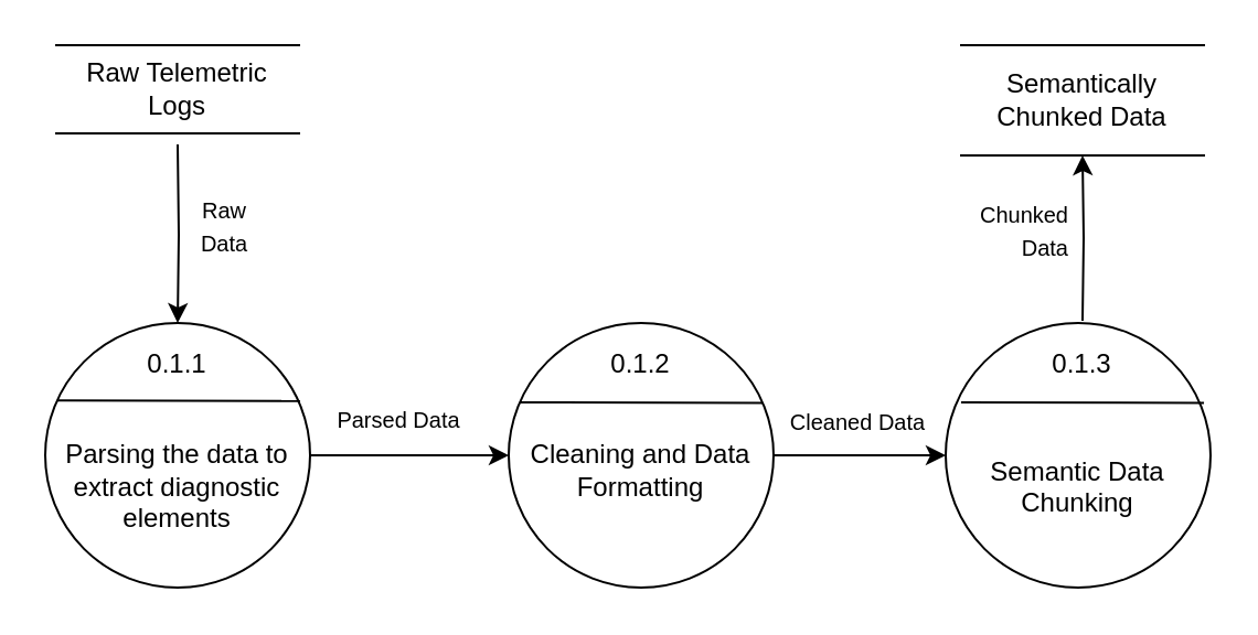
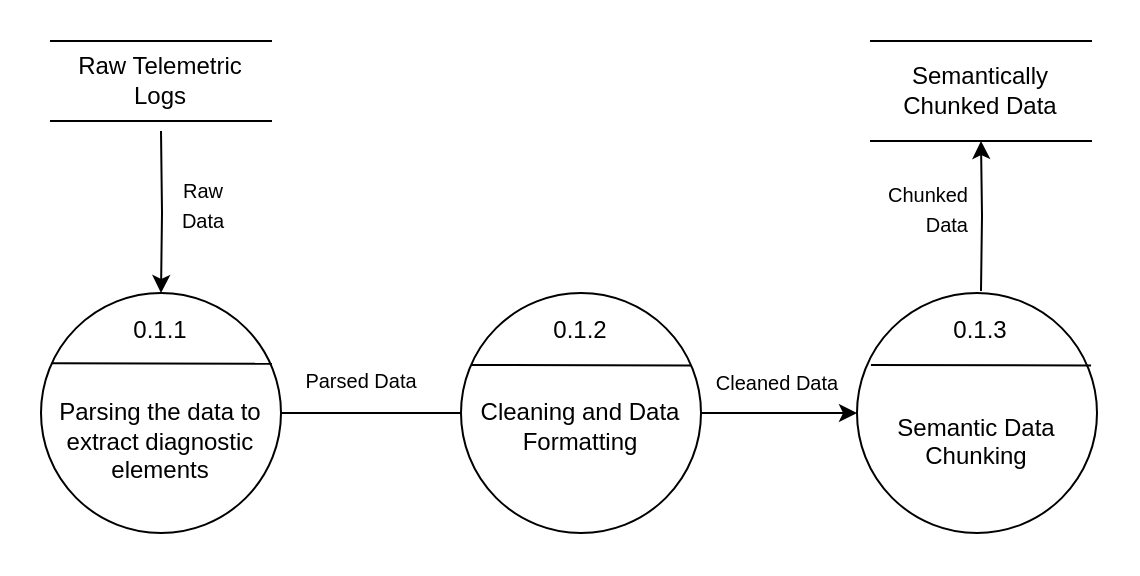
- <mxCell id="3" style="edgeStyle=orthogonalEdgeStyle;rounded=0;orthogonalLoop=1;jettySize=auto;html=1;exitX=1;exitY=0.5;exitDx=0;exitDy=0;entryX=0;entryY=0.5;entryDx=0;entryDy=0;" edge="1" parent="1" source="4" target="8"><mxGeometry relative="1" as="geometry" /></mxCell>
+ <mxCell id="3" style="edgeStyle=orthogonalEdgeStyle;rounded=0;orthogonalLoop=1;jettySize=auto;html=1;exitX=1;exitY=0.5;exitDx=0;exitDy=0;entryX=0;entryY=0.5;entryDx=0;entryDy=0;endArrow=none;" edge="1" parent="1" source="4" target="8"><mxGeometry relative="1" as="geometry" /></mxCell>
